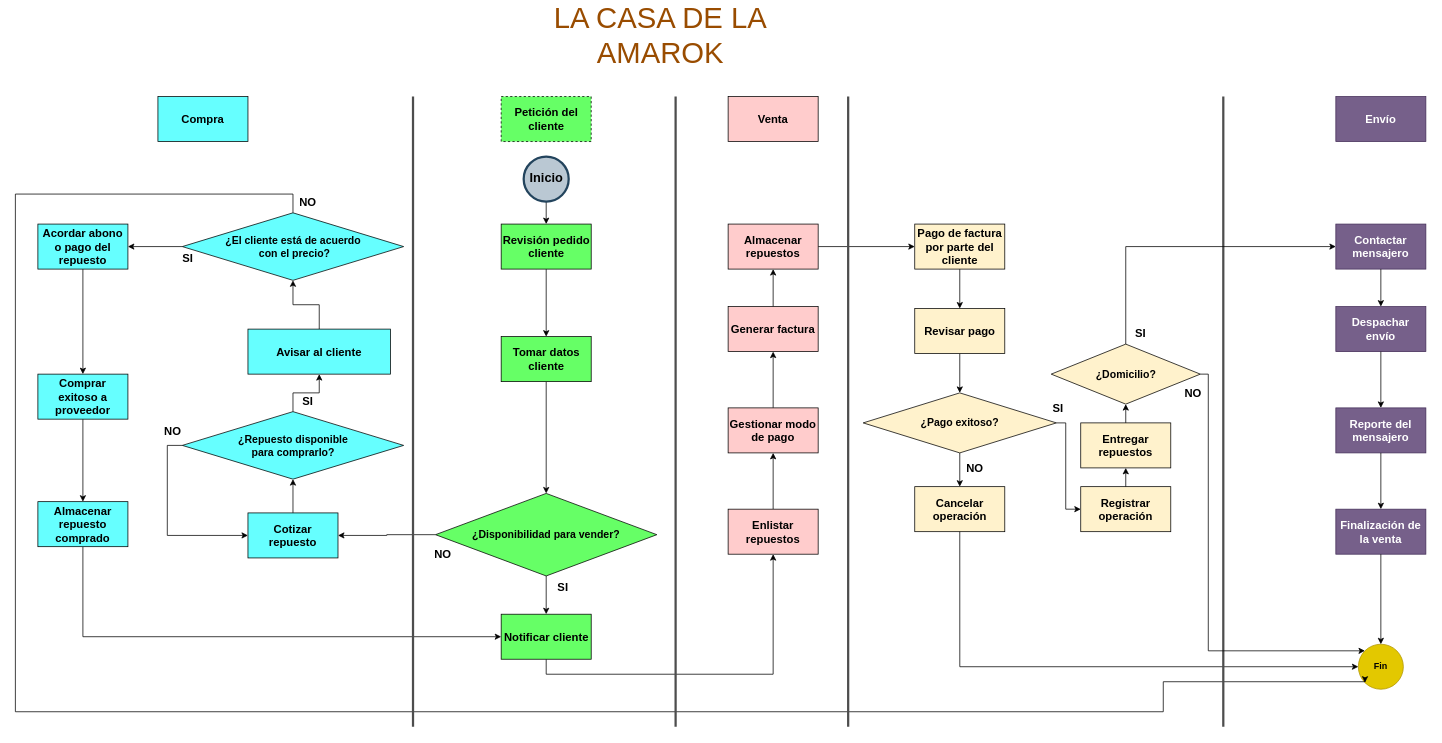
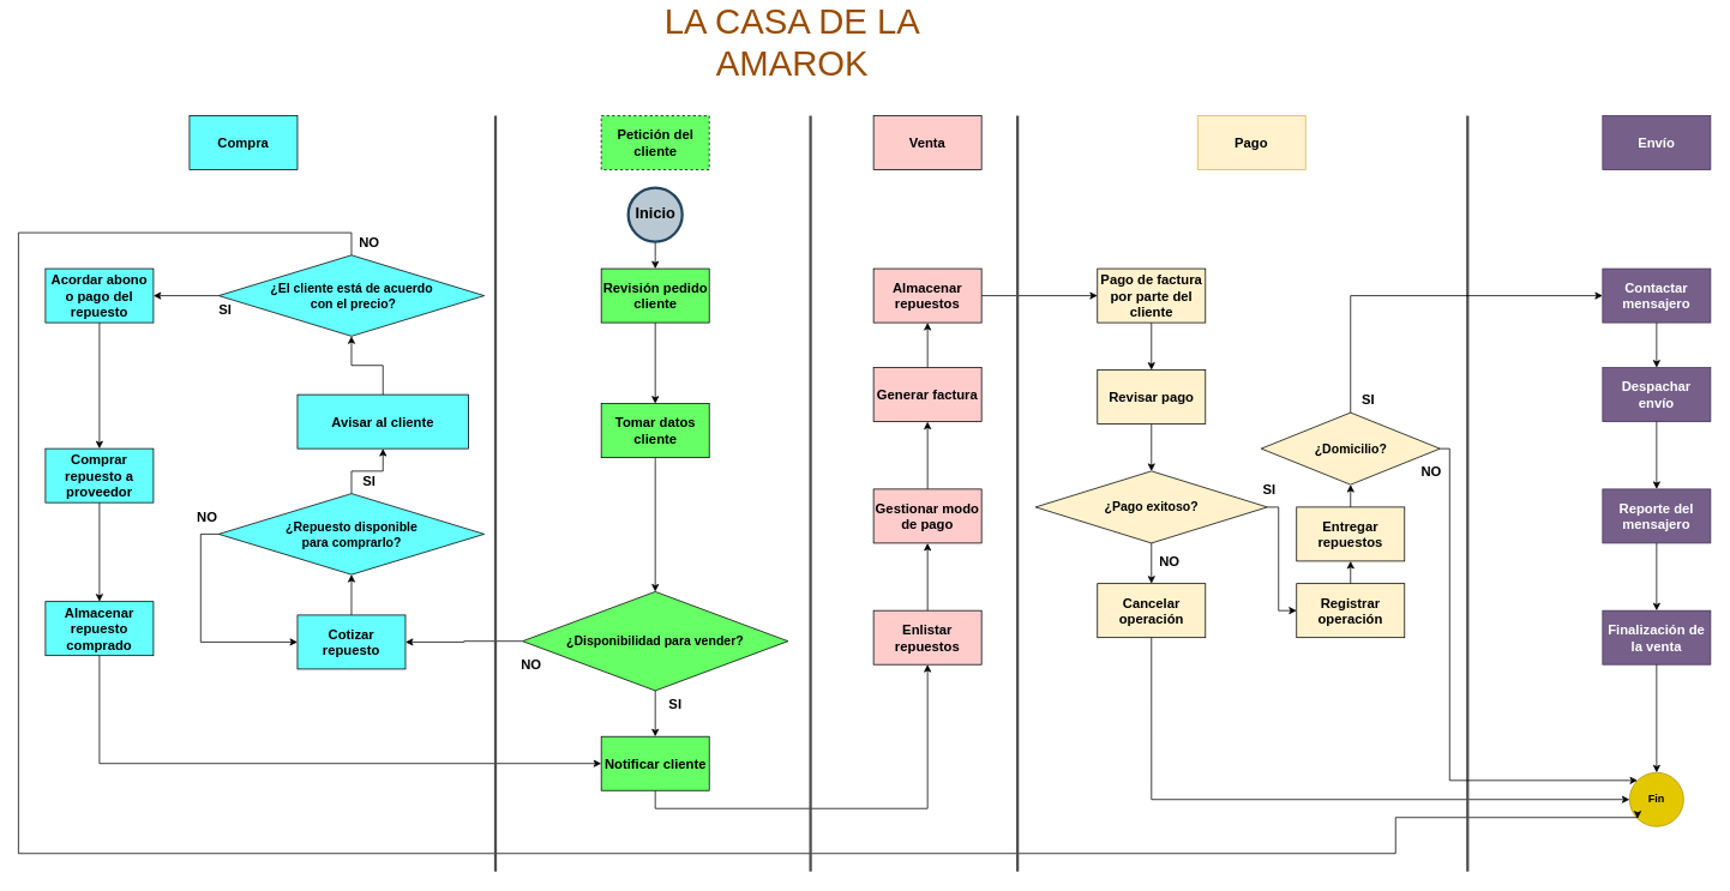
+ <mxCell id="26" value="Pago" style="rounded=0;whiteSpace=wrap;html=1;fontSize=15;fillColor=#fff2cc;strokeColor=#d6b656;fontStyle=1" parent="1" vertex="1"><mxGeometry x="1330" y="116" width="120" height="60" as="geometry" /></mxCell>
- <mxCell id="40" value="Comprar exitoso a proveedor" style="rounded=0;whiteSpace=wrap;html=1;fontSize=15;fillColor=#66FFFF;fontStyle=1" parent="1" vertex="1"><mxGeometry x="50" y="486" width="120" height="60" as="geometry" /></mxCell>
+ <mxCell id="40" value="Comprar repuesto a proveedor" style="rounded=0;whiteSpace=wrap;html=1;fontSize=15;fillColor=#66FFFF;fontStyle=1" parent="1" vertex="1"><mxGeometry x="50" y="486" width="120" height="60" as="geometry" /></mxCell>
